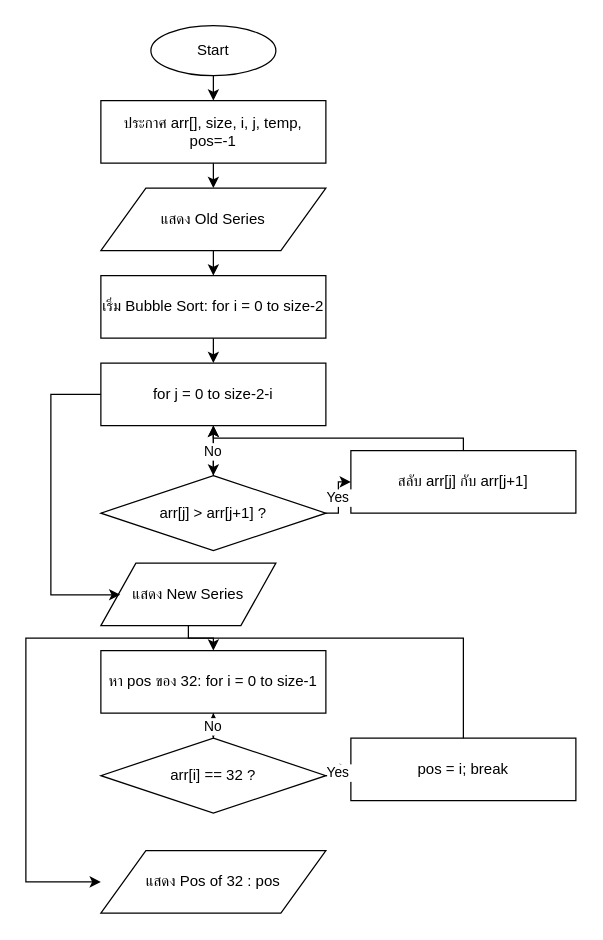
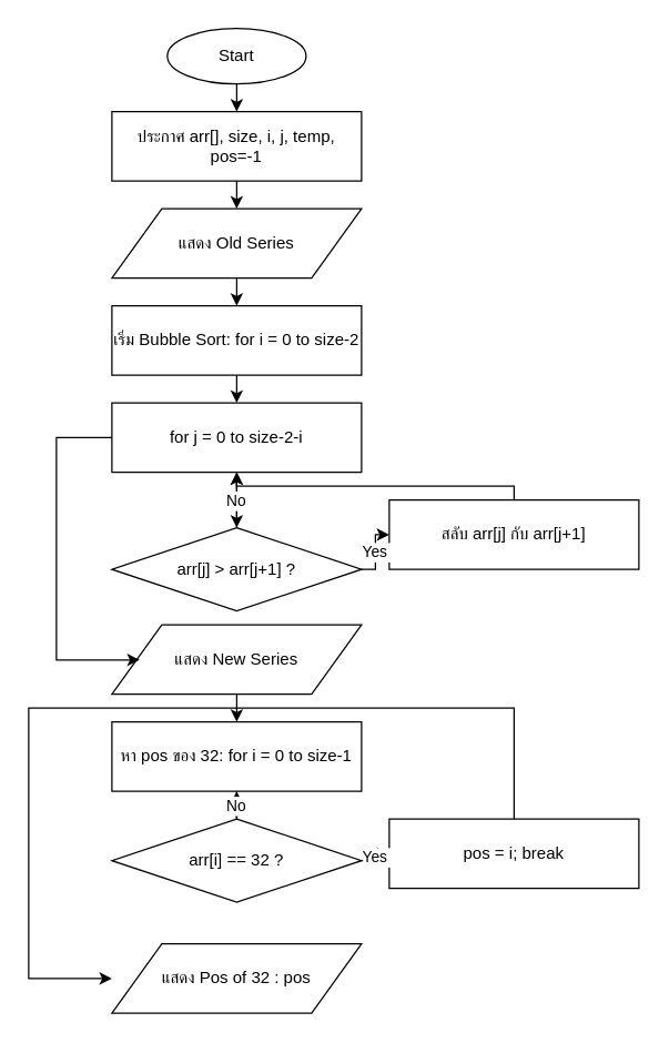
- <mxCell id="9" value="แสดง New Series" style="shape=parallelogram;whiteSpace=wrap;html=1;" parent="1" vertex="1"><mxGeometry x="80" y="450" width="140" height="50" as="geometry" /></mxCell>
+ <mxCell id="9" value="แสดง New Series" style="shape=parallelogram;whiteSpace=wrap;html=1;" parent="1" vertex="1"><mxGeometry x="80" y="450" width="180" height="50" as="geometry" /></mxCell>
